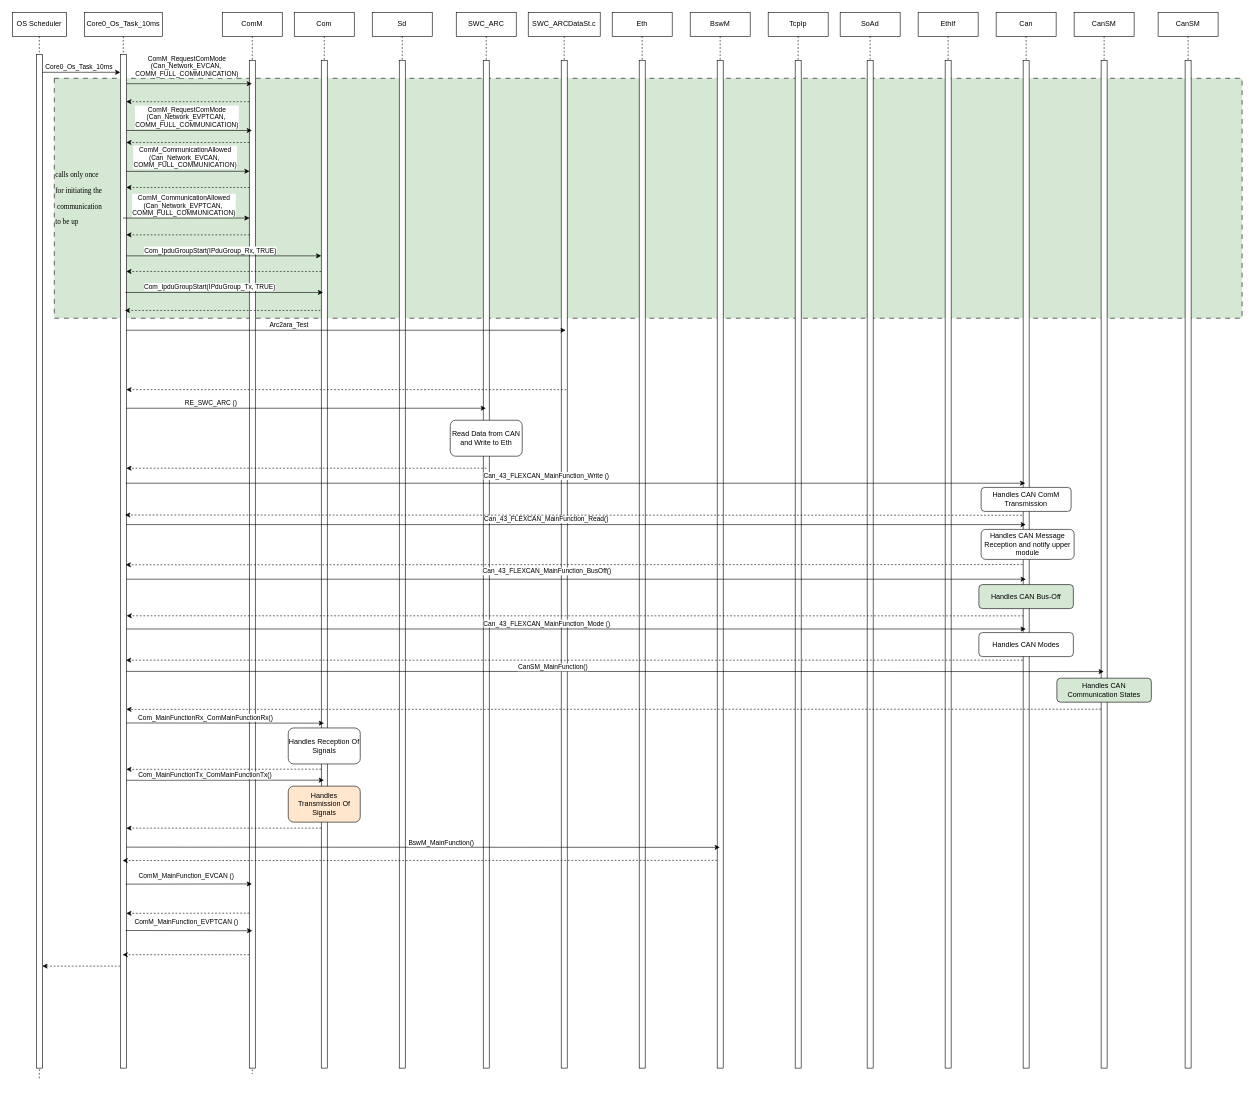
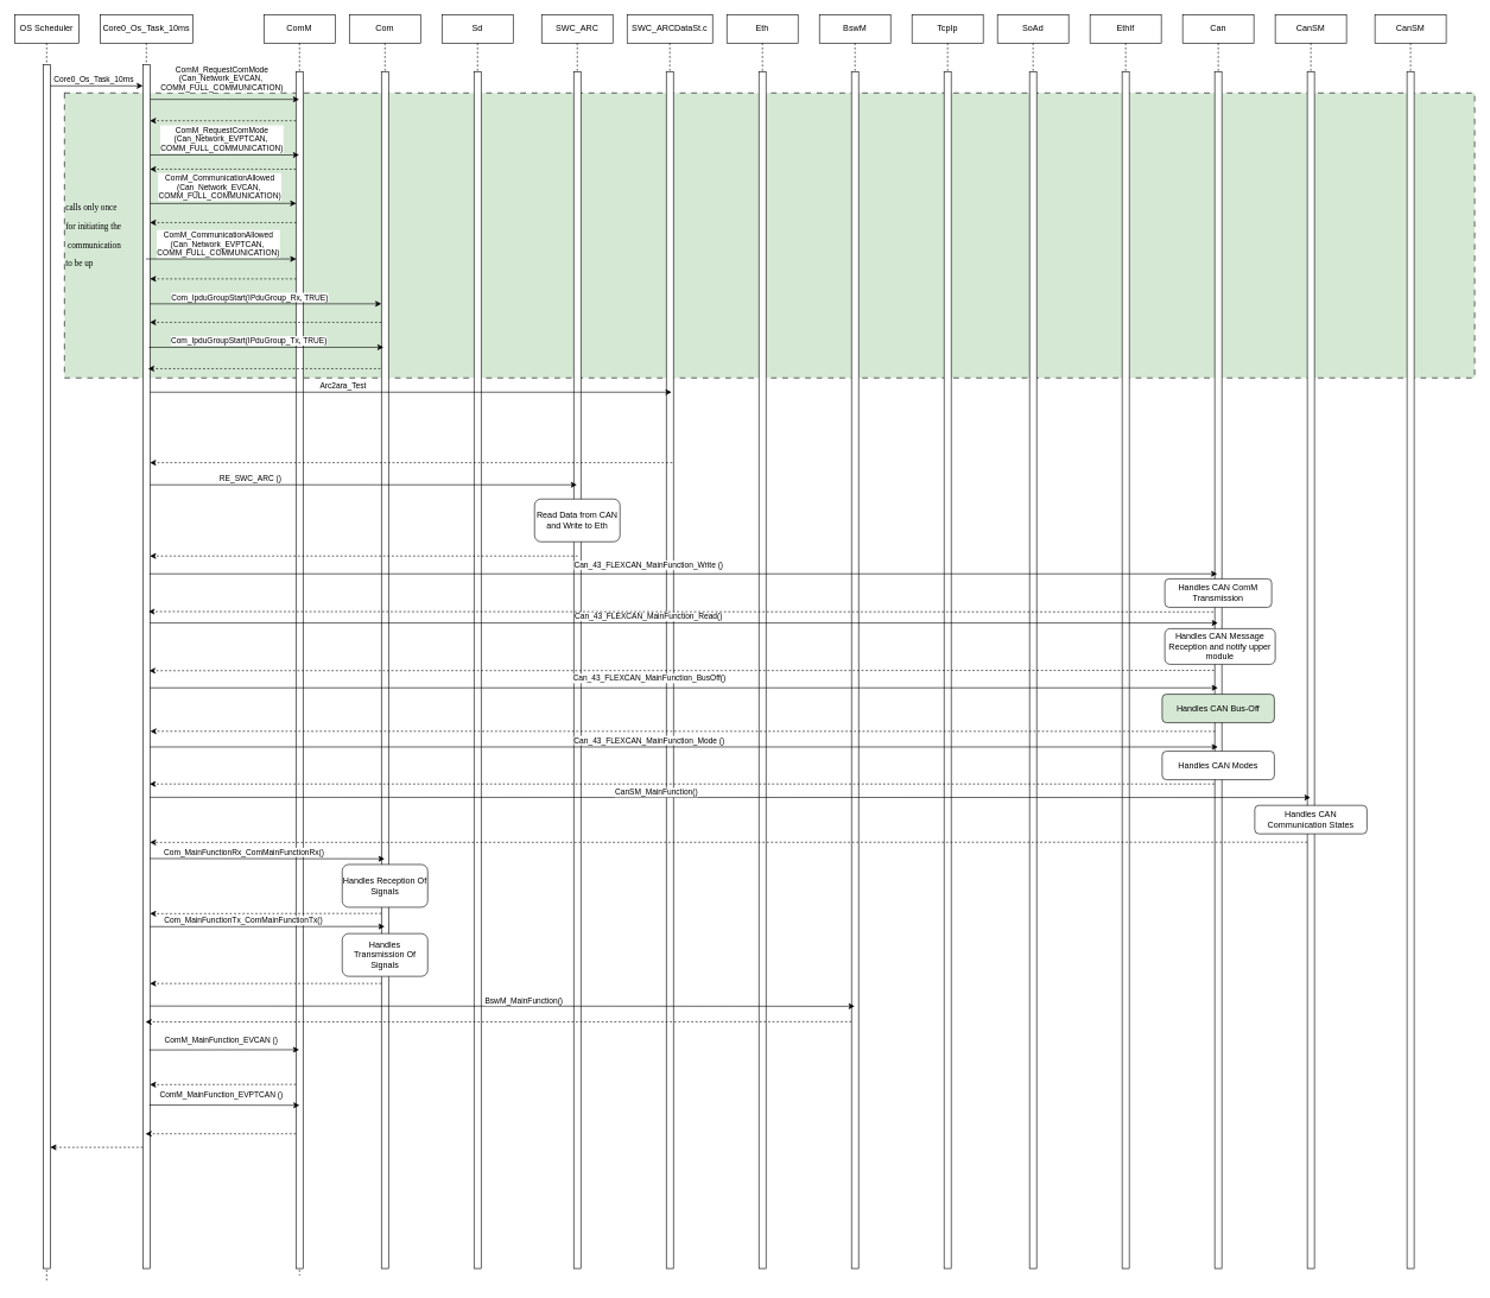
- <mxCell id="95" value="Handles CAN Communication States" style="rounded=1;whiteSpace=wrap;html=1;fillColor=#d5e8d4;" parent="1" vertex="1"><mxGeometry x="1761.25" y="1130" width="157.5" height="40" as="geometry" /></mxCell>
+ <mxCell id="95" value="Handles CAN Communication States" style="rounded=1;whiteSpace=wrap;html=1;" parent="1" vertex="1"><mxGeometry x="1761.25" y="1130" width="157.5" height="40" as="geometry" /></mxCell>
- <mxCell id="97" value="Handles Transmission Of Signals" style="rounded=1;whiteSpace=wrap;html=1;fillColor=#ffe6cc;" parent="1" vertex="1"><mxGeometry x="480" y="1310" width="120" height="60" as="geometry" /></mxCell>
+ <mxCell id="97" value="Handles Transmission Of Signals" style="rounded=1;whiteSpace=wrap;html=1;" parent="1" vertex="1"><mxGeometry x="480" y="1310" width="120" height="60" as="geometry" /></mxCell>
